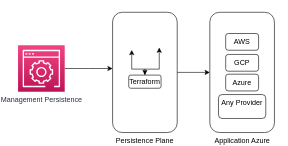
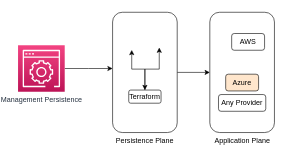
- <mxCell id="12" value="AWS" style="whiteSpace=wrap;html=1;rounded=1;verticalAlign=top;" parent="1" vertex="1"><mxGeometry x="367" y="55.5" width="55" height="28" as="geometry" /></mxCell>
+ <mxCell id="12" value="AWS" style="whiteSpace=wrap;html=1;rounded=1;verticalAlign=top;" parent="1" vertex="1"><mxGeometry x="377" y="55.5" width="55" height="28" as="geometry" /></mxCell>
- <mxCell id="13" value="GCP" style="whiteSpace=wrap;html=1;rounded=1;verticalAlign=top;" parent="1" vertex="1"><mxGeometry x="367" y="90.5" width="55" height="28" as="geometry" /></mxCell>
- <mxCell id="10" value="Terraform" style="rounded=1;whiteSpace=wrap;html=1;" parent="1" vertex="1"><mxGeometry x="205" y="125" width="54" height="22" as="geometry" /></mxCell>
+ <mxCell id="10" value="Terraform" style="rounded=1;whiteSpace=wrap;html=1;" parent="1" vertex="1"><mxGeometry x="205" y="150" width="54" height="22" as="geometry" /></mxCell>
- <mxCell id="14" value="Azure" style="whiteSpace=wrap;html=1;rounded=1;verticalAlign=top;" parent="1" vertex="1"><mxGeometry x="367" y="123.5" width="55" height="28" as="geometry" /></mxCell>
+ <mxCell id="14" value="Azure" style="whiteSpace=wrap;html=1;rounded=1;verticalAlign=top;fillColor=#ffe6cc;" parent="1" vertex="1"><mxGeometry x="367" y="123.5" width="55" height="28" as="geometry" /></mxCell>
- <mxCell id="15" value="Any Provider" style="whiteSpace=wrap;html=1;rounded=1;verticalAlign=top;" parent="1" vertex="1"><mxGeometry x="355" y="157.5" width="79" height="40" as="geometry" /></mxCell>
+ <mxCell id="15" value="Any Provider" style="whiteSpace=wrap;html=1;rounded=1;verticalAlign=top;" parent="1" vertex="1"><mxGeometry x="355" y="157.5" width="79" height="28" as="geometry" /></mxCell>
- <mxCell id="2" value="Application Azure" style="rounded=1;whiteSpace=wrap;html=1;verticalAlign=top;labelPosition=center;verticalLabelPosition=bottom;align=center;" parent="1" vertex="1"><mxGeometry x="340.5" y="20" width="108" height="201" as="geometry" /></mxCell>
+ <mxCell id="2" value="Application Plane" style="rounded=1;whiteSpace=wrap;html=1;verticalAlign=top;labelPosition=center;verticalLabelPosition=bottom;align=center;" parent="1" vertex="1"><mxGeometry x="340.5" y="20" width="108" height="201" as="geometry" /></mxCell>
